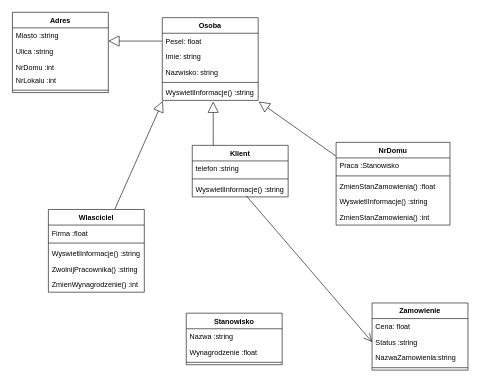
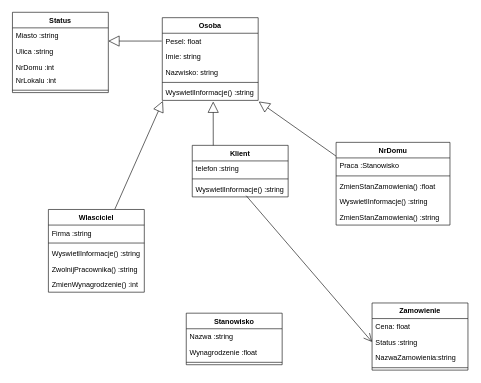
- <mxCell id="23" value="Adres" style="swimlane;fontStyle=1;align=center;verticalAlign=top;childLayout=stackLayout;horizontal=1;startSize=26;horizontalStack=0;resizeParent=1;resizeParentMax=0;resizeLast=0;collapsible=1;marginBottom=0;" parent="1" vertex="1"><mxGeometry x="20" y="20" width="160" height="134" as="geometry" /></mxCell>
+ <mxCell id="23" value="Status" style="swimlane;fontStyle=1;align=center;verticalAlign=top;childLayout=stackLayout;horizontal=1;startSize=26;horizontalStack=0;resizeParent=1;resizeParentMax=0;resizeLast=0;collapsible=1;marginBottom=0;" parent="1" vertex="1"><mxGeometry x="20" y="20" width="160" height="134" as="geometry" /></mxCell>
- <mxCell id="17" value="ZmienStanZamowienia() :int" style="text;strokeColor=none;fillColor=none;align=left;verticalAlign=top;spacingLeft=4;spacingRight=4;overflow=hidden;rotatable=0;points=[[0,0.5],[1,0.5]];portConstraint=eastwest;" parent="12" vertex="1"><mxGeometry y="112" width="190" height="26" as="geometry" /></mxCell>
+ <mxCell id="17" value="ZmienStanZamowienia() :string" style="text;strokeColor=none;fillColor=none;align=left;verticalAlign=top;spacingLeft=4;spacingRight=4;overflow=hidden;rotatable=0;points=[[0,0.5],[1,0.5]];portConstraint=eastwest;" parent="12" vertex="1"><mxGeometry y="112" width="190" height="26" as="geometry" /></mxCell>
- <mxCell id="34" value="Firma :float" style="text;strokeColor=none;fillColor=none;align=left;verticalAlign=top;spacingLeft=4;spacingRight=4;overflow=hidden;rotatable=0;points=[[0,0.5],[1,0.5]];portConstraint=eastwest;" parent="33" vertex="1"><mxGeometry y="26" width="160" height="26" as="geometry" /></mxCell>
+ <mxCell id="34" value="Firma :string" style="text;strokeColor=none;fillColor=none;align=left;verticalAlign=top;spacingLeft=4;spacingRight=4;overflow=hidden;rotatable=0;points=[[0,0.5],[1,0.5]];portConstraint=eastwest;" parent="33" vertex="1"><mxGeometry y="26" width="160" height="26" as="geometry" /></mxCell>
